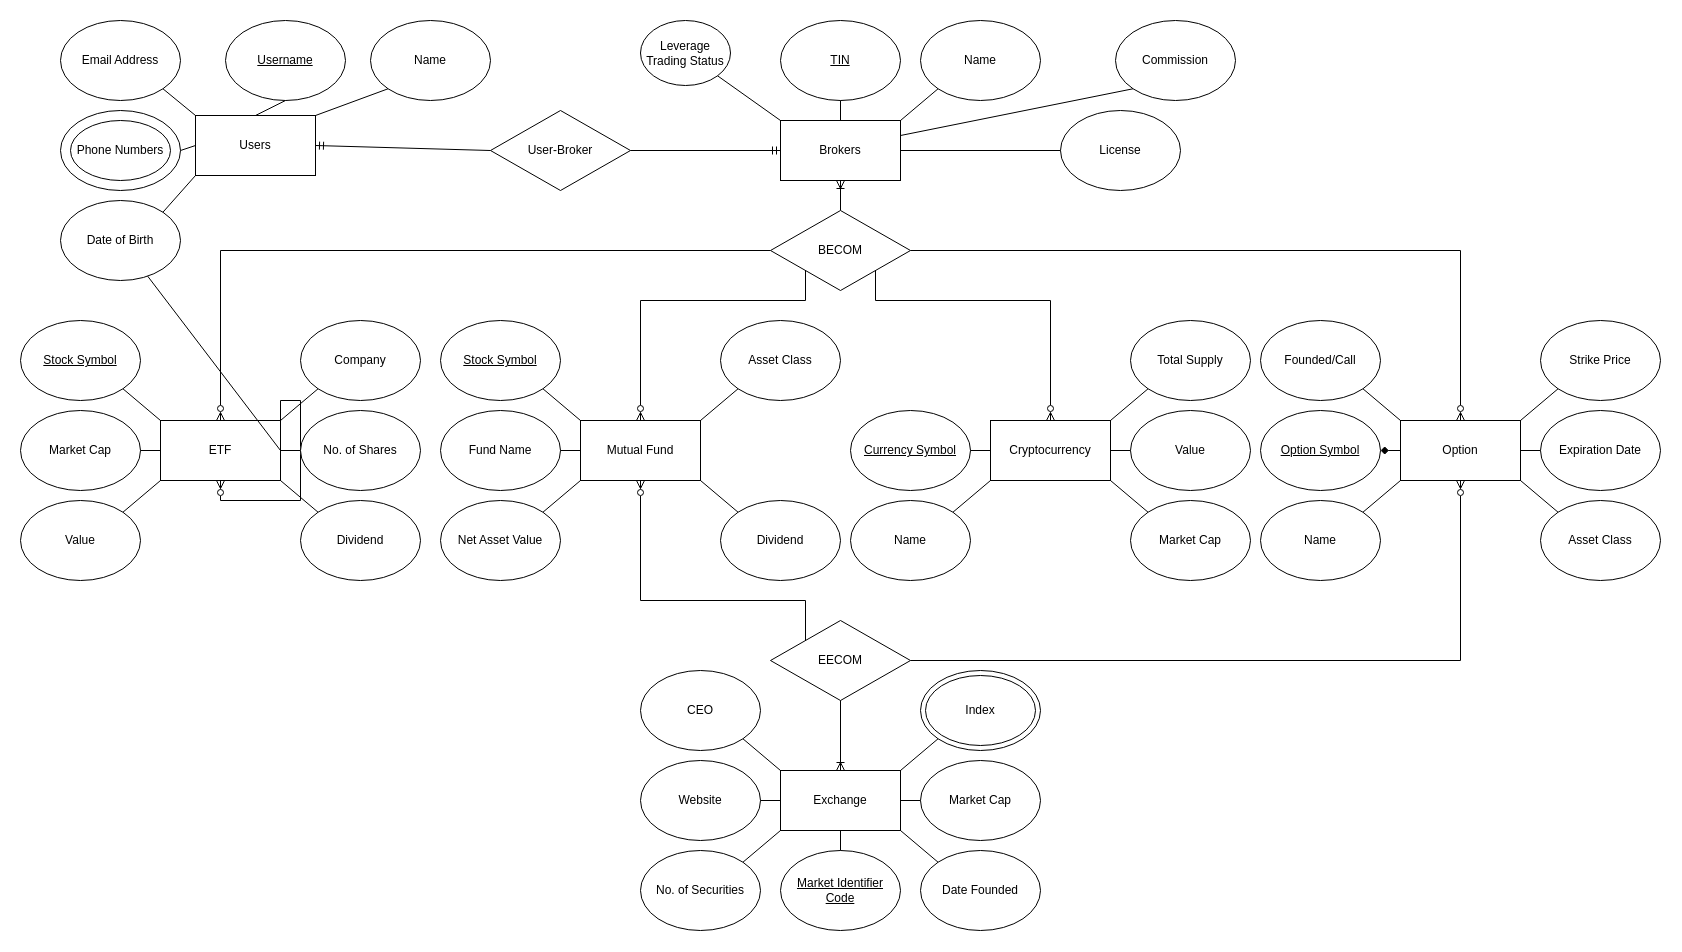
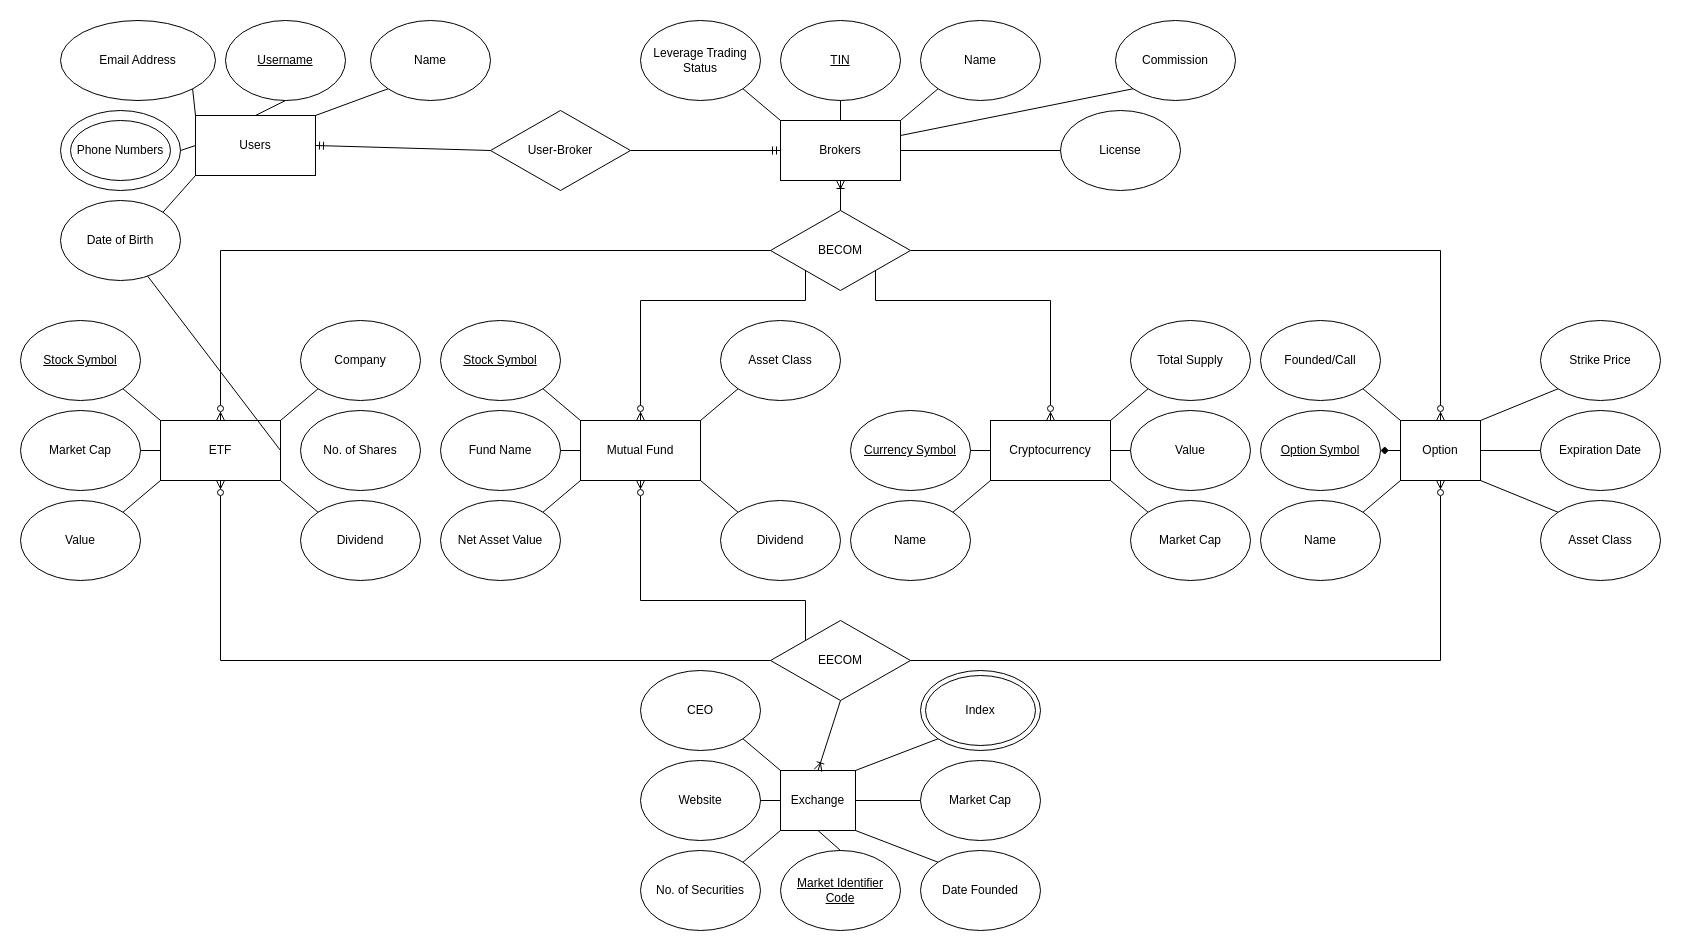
- <mxCell id="19" value="Leverage Trading Status" style="ellipse;whiteSpace=wrap;html=1;" parent="1" vertex="1"><mxGeometry x="640" y="20" width="90" height="65" as="geometry" /></mxCell>
+ <mxCell id="19" value="Leverage Trading Status" style="ellipse;whiteSpace=wrap;html=1;" parent="1" vertex="1"><mxGeometry x="640" y="20" width="120" height="80" as="geometry" /></mxCell>
- <mxCell id="5" value="Email Address" style="ellipse;whiteSpace=wrap;html=1;" parent="1" vertex="1"><mxGeometry x="60" y="20" width="120" height="80" as="geometry" /></mxCell>
+ <mxCell id="5" value="Email Address" style="ellipse;whiteSpace=wrap;html=1;" parent="1" vertex="1"><mxGeometry x="60" y="20" width="155" height="80" as="geometry" /></mxCell>
- <mxCell id="72" value="Option" style="rounded=0;whiteSpace=wrap;html=1;" parent="1" vertex="1"><mxGeometry x="1400" y="420" width="120" height="60" as="geometry" /></mxCell>
+ <mxCell id="72" value="Option" style="rounded=0;whiteSpace=wrap;html=1;" parent="1" vertex="1"><mxGeometry x="1400" y="420" width="80" height="60" as="geometry" /></mxCell>
- <mxCell id="29" style="edgeStyle=orthogonalEdgeStyle;rounded=0;orthogonalLoop=1;jettySize=auto;html=1;exitX=0.5;exitY=1;exitDx=0;exitDy=0;startArrow=ERzeroToMany;startFill=0;endArrow=none;endFill=0;" parent="1" source="31" target="33" edge="1"><mxGeometry relative="1" as="geometry" /></mxCell>
+ <mxCell id="29" style="edgeStyle=orthogonalEdgeStyle;rounded=0;orthogonalLoop=1;jettySize=auto;html=1;exitX=0.5;exitY=1;exitDx=0;exitDy=0;entryX=0;entryY=0.5;entryDx=0;entryDy=0;startArrow=ERzeroToMany;startFill=0;endArrow=none;endFill=0;" parent="1" source="31" target="98" edge="1"><mxGeometry relative="1" as="geometry" /></mxCell>
- <mxCell id="46" value="Exchange" style="rounded=0;whiteSpace=wrap;html=1;" parent="1" vertex="1"><mxGeometry x="780" y="770" width="120" height="60" as="geometry" /></mxCell>
+ <mxCell id="46" value="Exchange" style="rounded=0;whiteSpace=wrap;html=1;" parent="1" vertex="1"><mxGeometry x="780" y="770" width="75" height="60" as="geometry" /></mxCell>
